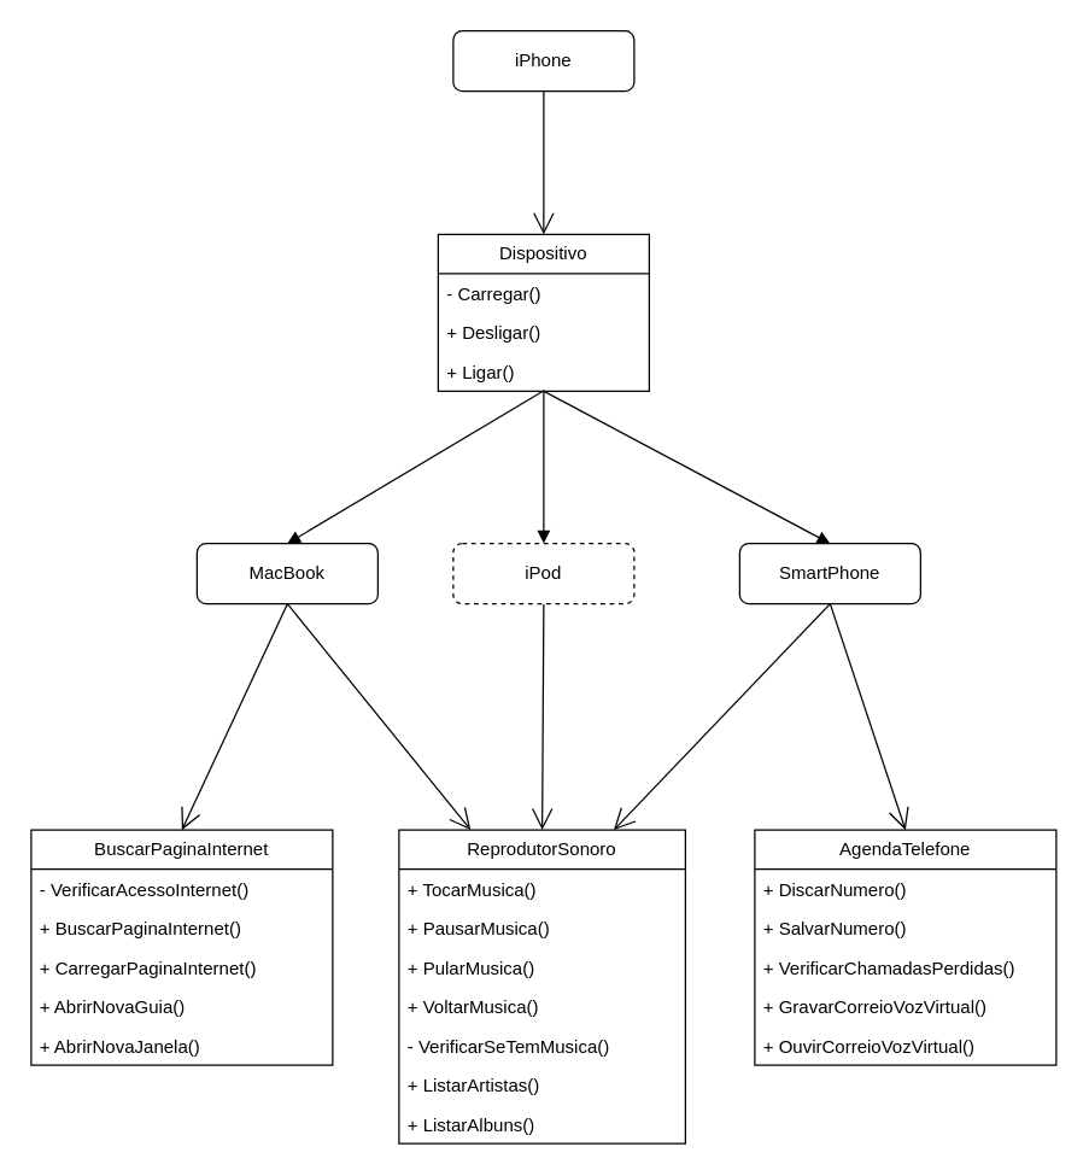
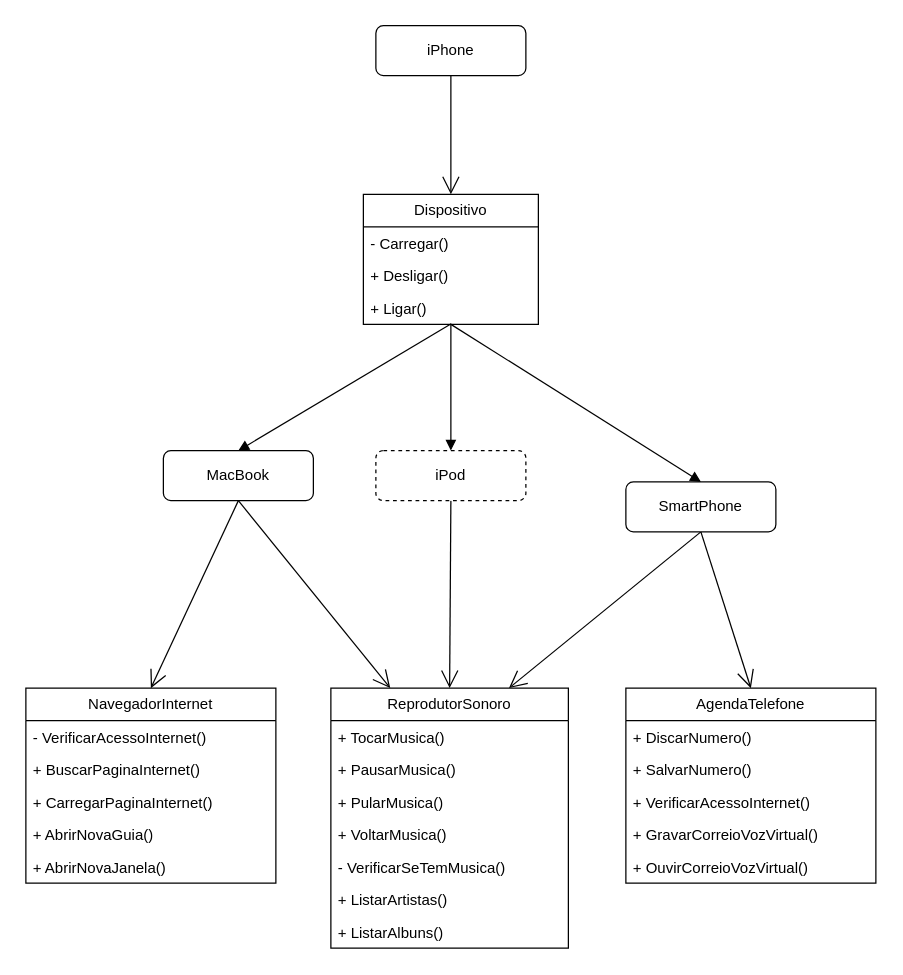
- <mxCell id="34" value="SmartPhone" style="html=1;whiteSpace=wrap;rounded=1;" vertex="1" parent="1"><mxGeometry x="490" y="360" width="120" height="40" as="geometry" /></mxCell>
+ <mxCell id="34" value="SmartPhone" style="html=1;whiteSpace=wrap;rounded=1;" vertex="1" parent="1"><mxGeometry x="500" y="385" width="120" height="40" as="geometry" /></mxCell>
- <mxCell id="11" value="BuscarPaginaInternet" style="swimlane;fontStyle=0;childLayout=stackLayout;horizontal=1;startSize=26;fillColor=none;horizontalStack=0;resizeParent=1;resizeParentMax=0;resizeLast=0;collapsible=1;marginBottom=0;whiteSpace=wrap;html=1;" vertex="1" parent="1"><mxGeometry x="20" y="550" width="200" height="156" as="geometry" /></mxCell>
+ <mxCell id="11" value="NavegadorInternet" style="swimlane;fontStyle=0;childLayout=stackLayout;horizontal=1;startSize=26;fillColor=none;horizontalStack=0;resizeParent=1;resizeParentMax=0;resizeLast=0;collapsible=1;marginBottom=0;whiteSpace=wrap;html=1;" vertex="1" parent="1"><mxGeometry x="20" y="550" width="200" height="156" as="geometry" /></mxCell>
- <mxCell id="20" value="+ VerificarChamadasPerdidas()" style="text;strokeColor=none;fillColor=none;align=left;verticalAlign=top;spacingLeft=4;spacingRight=4;overflow=hidden;rotatable=0;points=[[0,0.5],[1,0.5]];portConstraint=eastwest;whiteSpace=wrap;html=1;" vertex="1" parent="17"><mxGeometry y="78" width="200" height="26" as="geometry" /></mxCell>
+ <mxCell id="20" value="+ VerificarAcessoInternet()" style="text;strokeColor=none;fillColor=none;align=left;verticalAlign=top;spacingLeft=4;spacingRight=4;overflow=hidden;rotatable=0;points=[[0,0.5],[1,0.5]];portConstraint=eastwest;whiteSpace=wrap;html=1;" vertex="1" parent="17"><mxGeometry y="78" width="200" height="26" as="geometry" /></mxCell>
